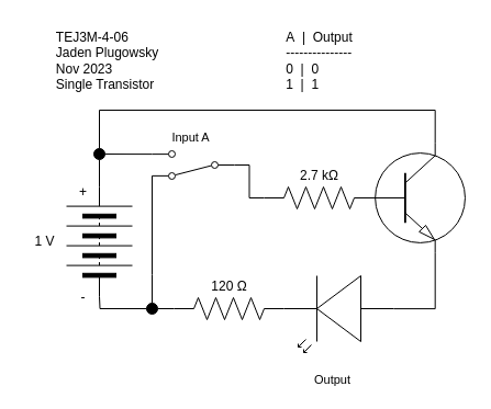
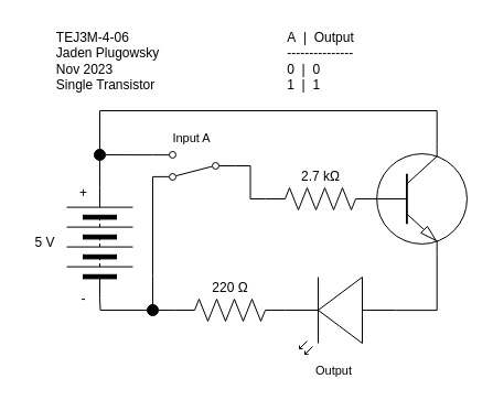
- <mxCell id="7" value="1 V" style="text;html=1;align=center;verticalAlign=middle;resizable=0;points=[];autosize=1;strokeColor=none;fillColor=none;fontSize=12;fontFamily=Helvetica;fontColor=default;" parent="1" vertex="1"><mxGeometry x="20" y="205" width="40" height="30" as="geometry" /></mxCell>
+ <mxCell id="7" value="5 V" style="text;html=1;align=center;verticalAlign=middle;resizable=0;points=[];autosize=1;strokeColor=none;fillColor=none;fontSize=12;fontFamily=Helvetica;fontColor=default;" parent="1" vertex="1"><mxGeometry x="20" y="205" width="40" height="30" as="geometry" /></mxCell>
- <mxCell id="27" value="&lt;font style=&quot;font-size: 12px;&quot;&gt;120 Ω&lt;/font&gt;" style="text;html=1;align=center;verticalAlign=middle;resizable=0;points=[];autosize=1;strokeColor=none;fillColor=none;fontSize=11;fontFamily=Helvetica;fontColor=default;" vertex="1" parent="1"><mxGeometry x="178" y="246" width="60" height="30" as="geometry" /></mxCell>
+ <mxCell id="27" value="&lt;font style=&quot;font-size: 12px;&quot;&gt;220 Ω&lt;/font&gt;" style="text;html=1;align=center;verticalAlign=middle;resizable=0;points=[];autosize=1;strokeColor=none;fillColor=none;fontSize=11;fontFamily=Helvetica;fontColor=default;" vertex="1" parent="1"><mxGeometry x="178" y="246" width="60" height="30" as="geometry" /></mxCell>
- <mxCell id="17" value="Output" style="text;html=1;align=center;verticalAlign=middle;resizable=0;points=[];autosize=1;strokeColor=none;fillColor=none;fontSize=11;fontFamily=Helvetica;fontColor=default;" parent="1" vertex="1"><mxGeometry x="272.05" y="331" width="60" height="30" as="geometry" /></mxCell>
+ <mxCell id="17" value="Output" style="text;html=1;align=center;verticalAlign=middle;resizable=0;points=[];autosize=1;strokeColor=none;fillColor=none;fontSize=11;fontFamily=Helvetica;fontColor=default;" parent="1" vertex="1"><mxGeometry x="272.05" y="321" width="60" height="30" as="geometry" /></mxCell>
